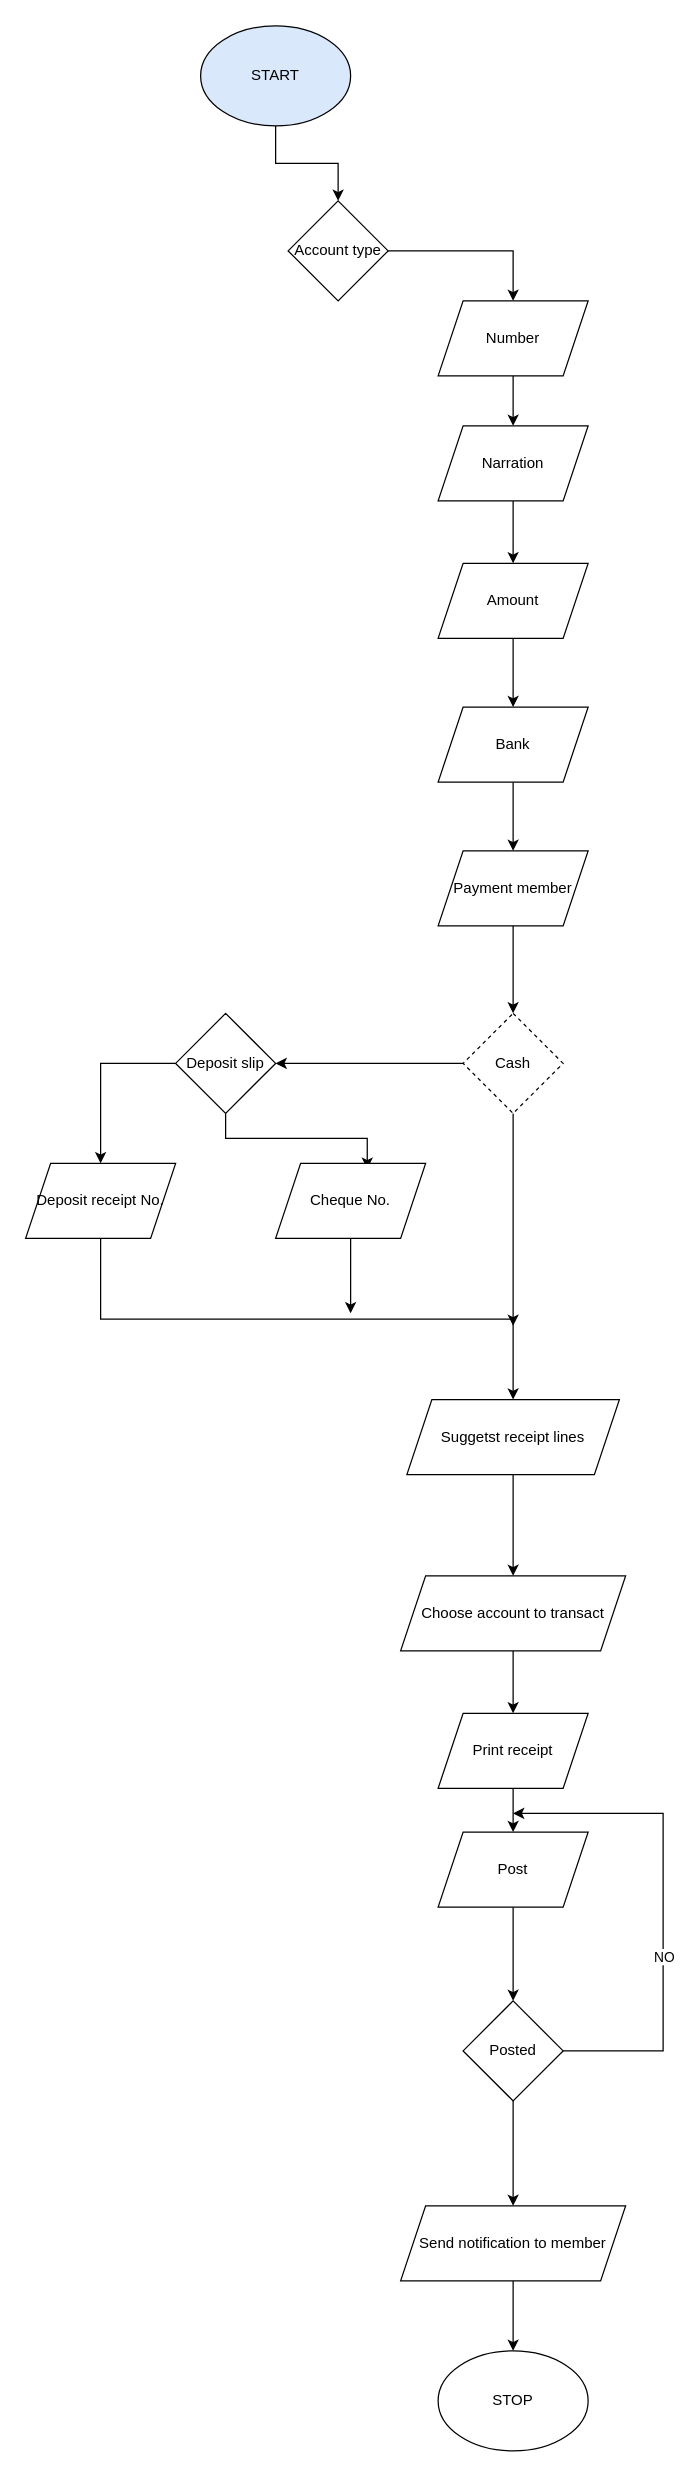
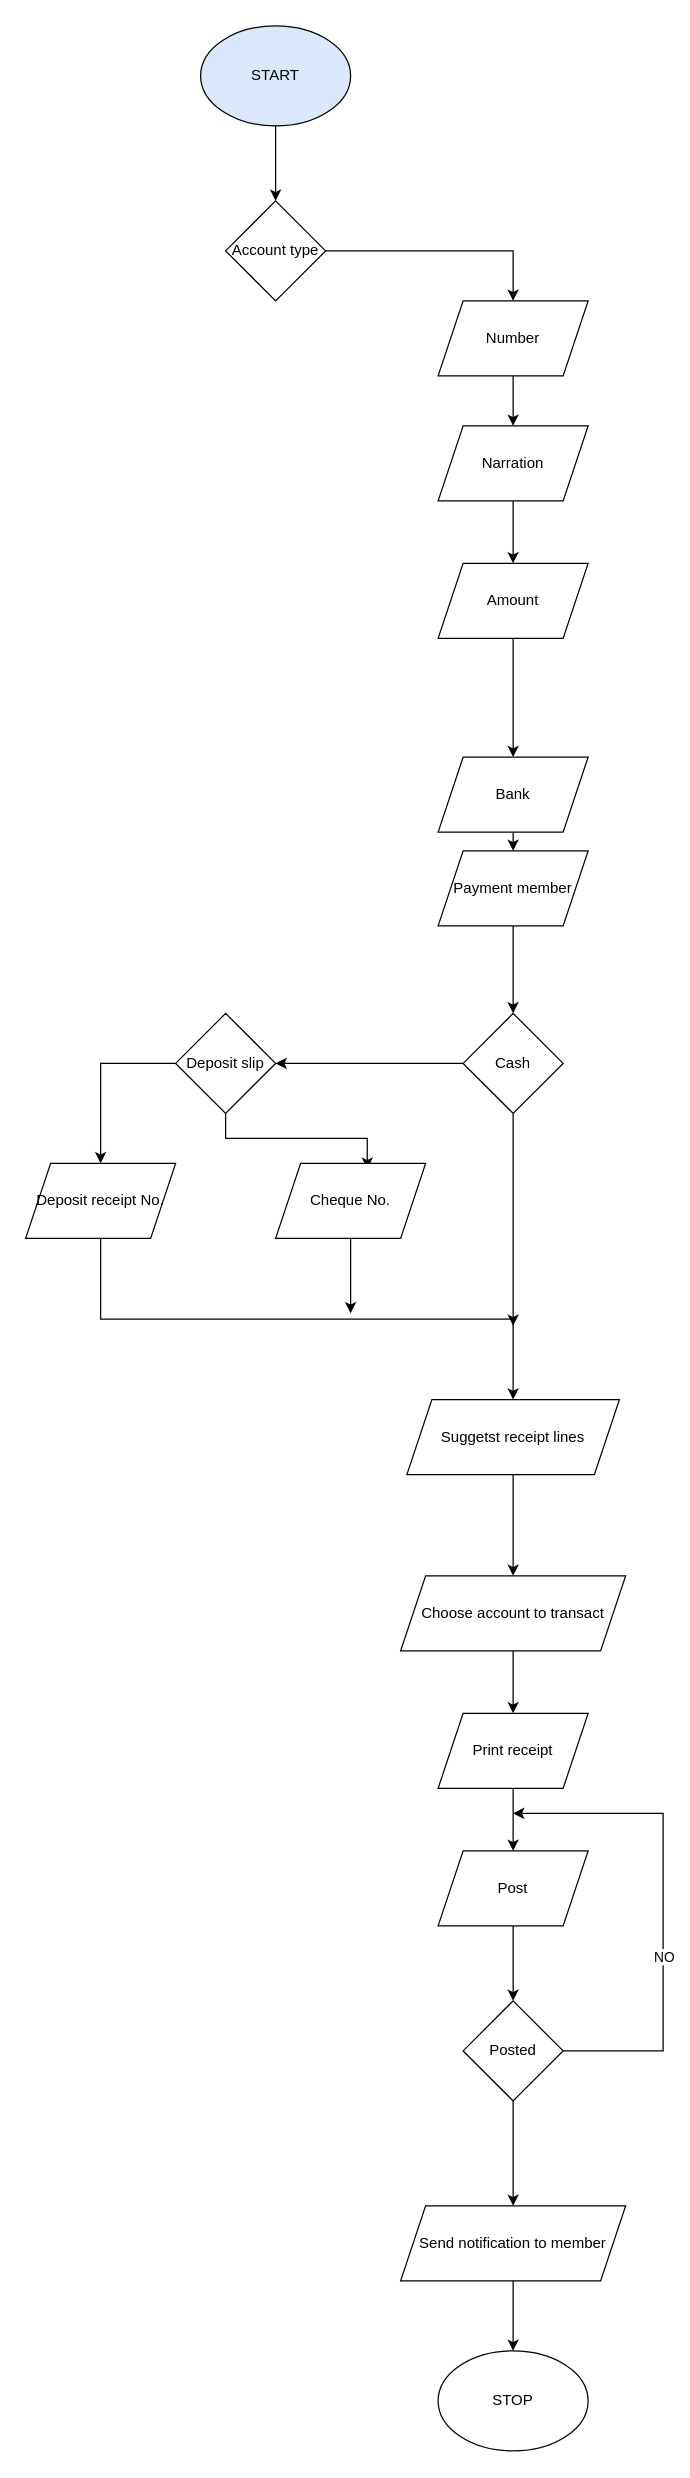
- <mxCell id="5" value="Account type" style="rhombus;whiteSpace=wrap;html=1;" vertex="1" parent="1"><mxGeometry x="230" y="160" width="80" height="80" as="geometry" /></mxCell>
+ <mxCell id="5" value="Account type" style="rhombus;whiteSpace=wrap;html=1;" vertex="1" parent="1"><mxGeometry x="180" y="160" width="80" height="80" as="geometry" /></mxCell>
- <mxCell id="13" value="Bank" style="shape=parallelogram;perimeter=parallelogramPerimeter;whiteSpace=wrap;html=1;fixedSize=1;" vertex="1" parent="1"><mxGeometry x="350" y="565" width="120" height="60" as="geometry" /></mxCell>
+ <mxCell id="13" value="Bank" style="shape=parallelogram;perimeter=parallelogramPerimeter;whiteSpace=wrap;html=1;fixedSize=1;" vertex="1" parent="1"><mxGeometry x="350" y="605" width="120" height="60" as="geometry" /></mxCell>
- <mxCell id="18" value="Cash" style="rhombus;whiteSpace=wrap;html=1;dashed=1;" vertex="1" parent="1"><mxGeometry x="370" y="810" width="80" height="80" as="geometry" /></mxCell>
+ <mxCell id="18" value="Cash" style="rhombus;whiteSpace=wrap;html=1;" vertex="1" parent="1"><mxGeometry x="370" y="810" width="80" height="80" as="geometry" /></mxCell>
- <mxCell id="29" value="Post" style="shape=parallelogram;perimeter=parallelogramPerimeter;whiteSpace=wrap;html=1;fixedSize=1;" vertex="1" parent="1"><mxGeometry x="350" y="1465" width="120" height="60" as="geometry" /></mxCell>
+ <mxCell id="29" value="Post" style="shape=parallelogram;perimeter=parallelogramPerimeter;whiteSpace=wrap;html=1;fixedSize=1;" vertex="1" parent="1"><mxGeometry x="350" y="1480" width="120" height="60" as="geometry" /></mxCell>
